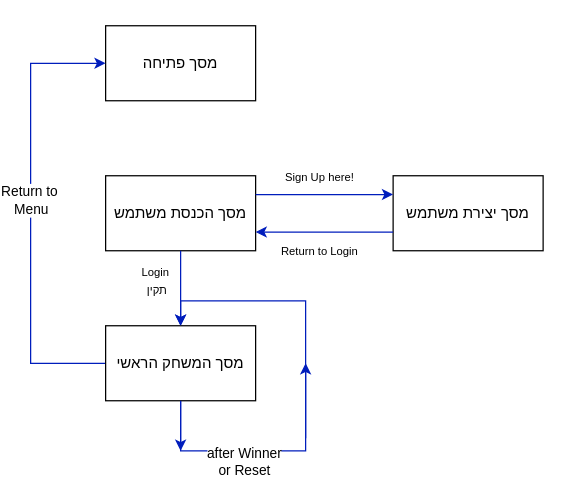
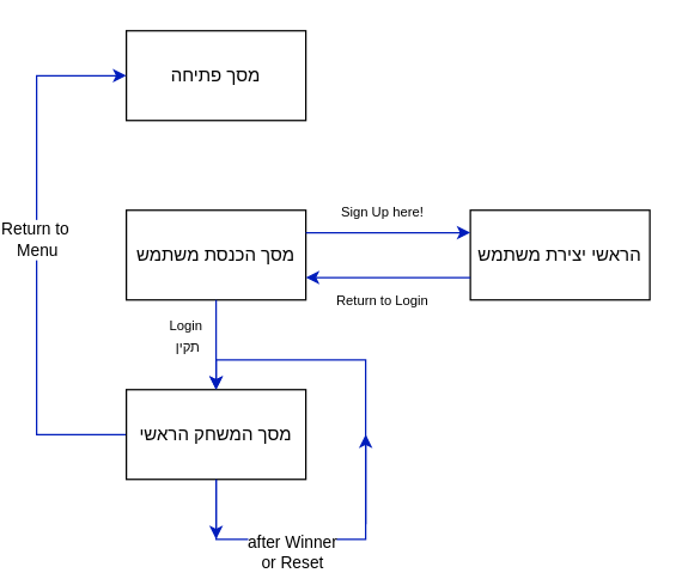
- <mxCell id="4" value="מסך יצירת משתמש" style="rounded=0;whiteSpace=wrap;html=1;" parent="1" vertex="1"><mxGeometry x="310" y="140" width="120" height="60" as="geometry" /></mxCell>
+ <mxCell id="4" value="הראשי יצירת משתמש" style="rounded=0;whiteSpace=wrap;html=1;" parent="1" vertex="1"><mxGeometry x="310" y="140" width="120" height="60" as="geometry" /></mxCell>
